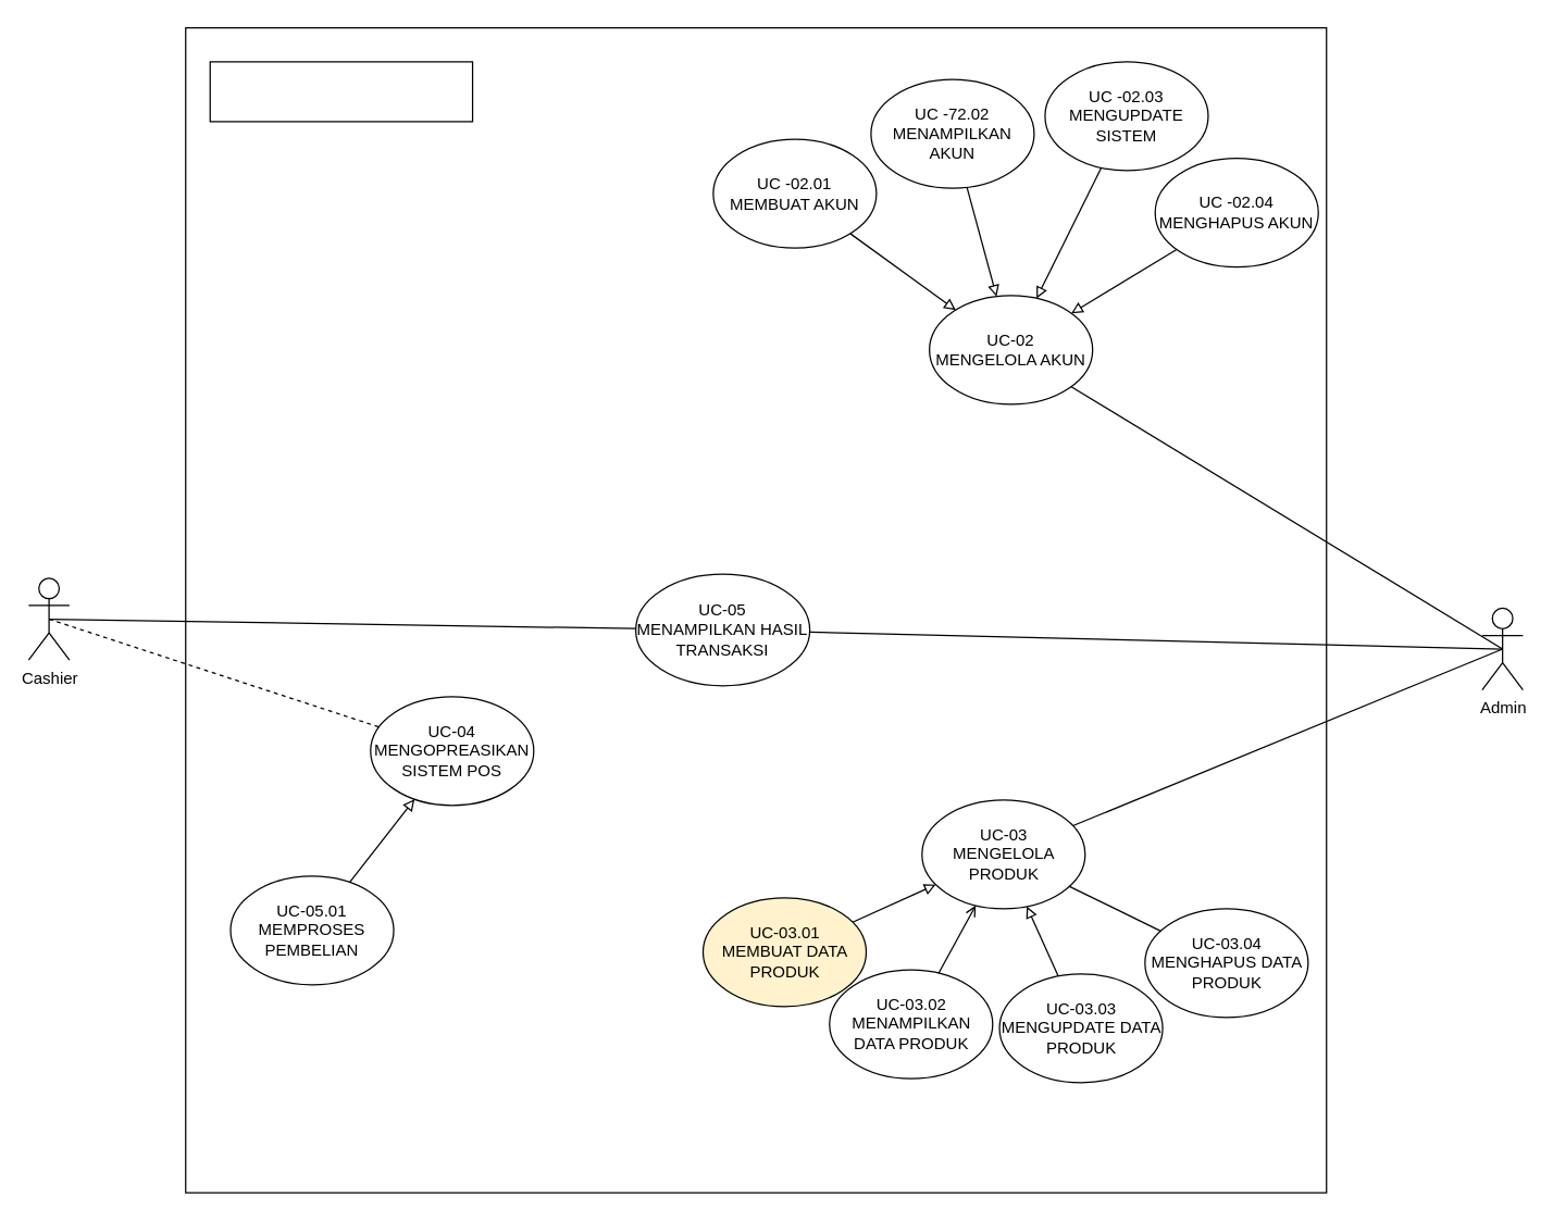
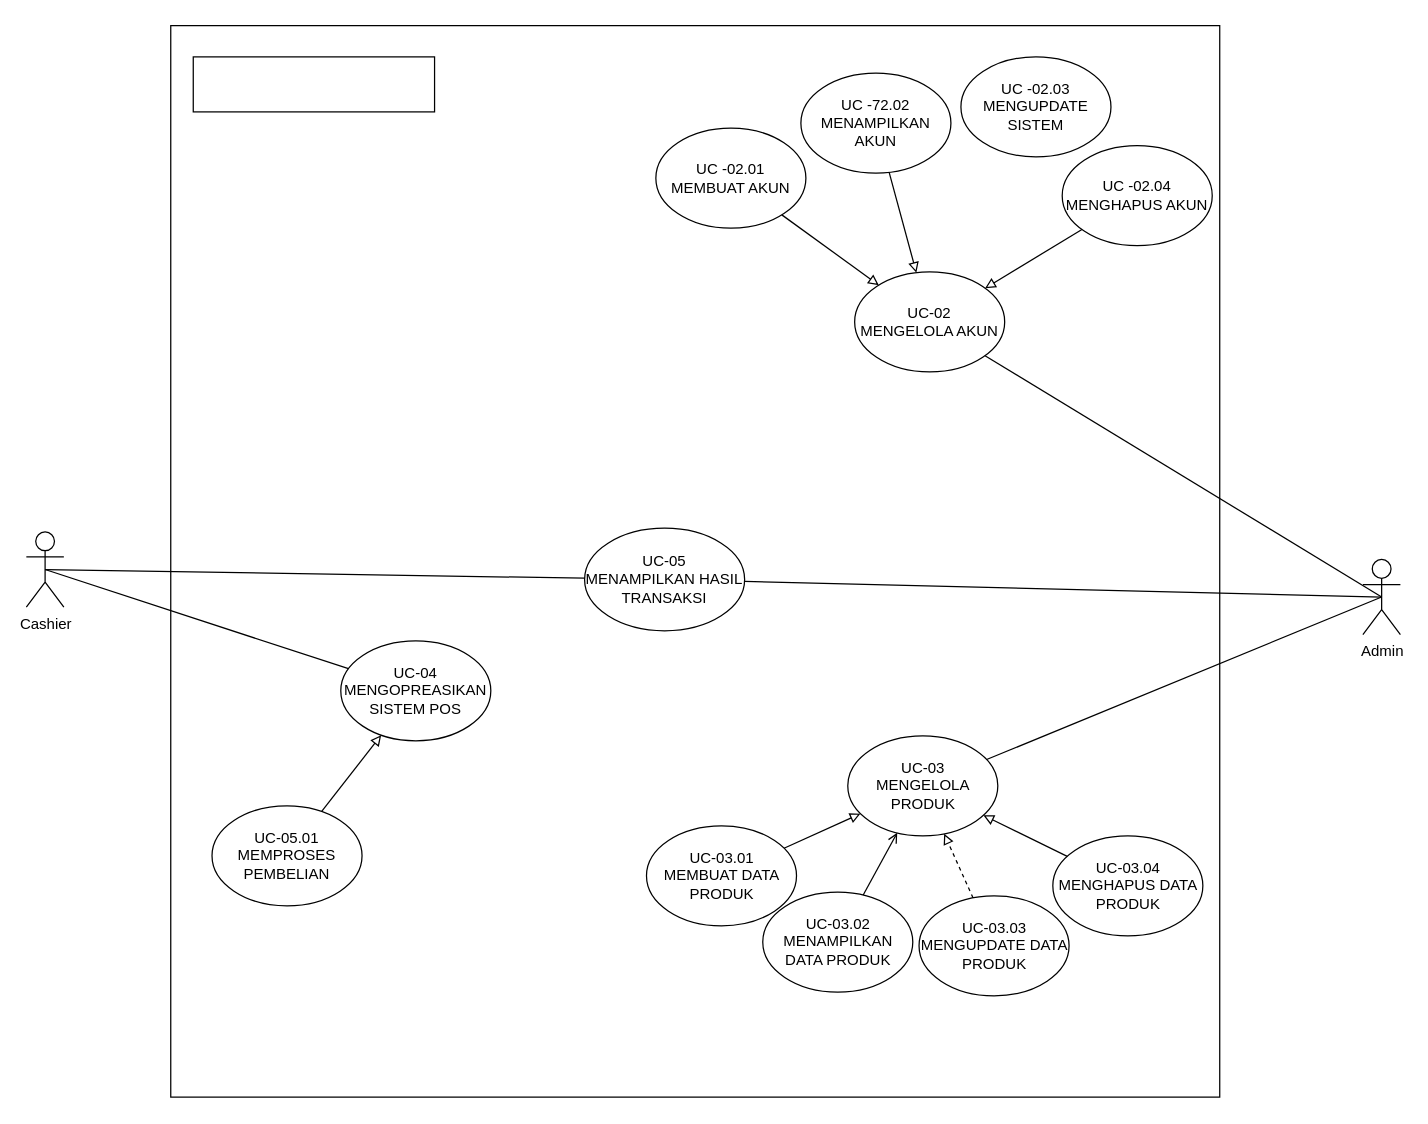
- <mxCell id="25" value="" style="endArrow=block;html=1;rounded=0;endFill=0;" parent="1" source="7" target="5" edge="1"><mxGeometry width="50" height="50" relative="1" as="geometry"><mxPoint x="720.588" y="147.372" as="sourcePoint" /><mxPoint x="742.354" y="227.635" as="targetPoint" /></mxGeometry></mxCell>
- <mxCell id="21" value="" style="endArrow=none;html=1;rounded=0;exitX=0.5;exitY=0.5;exitDx=0;exitDy=0;exitPerimeter=0;dashed=1;" parent="1" source="3" target="16" edge="1"><mxGeometry width="50" height="50" relative="1" as="geometry"><mxPoint x="61" y="580" as="sourcePoint" /><mxPoint x="111" y="530" as="targetPoint" /></mxGeometry></mxCell>
+ <mxCell id="21" value="" style="endArrow=none;html=1;rounded=0;exitX=0.5;exitY=0.5;exitDx=0;exitDy=0;exitPerimeter=0;" parent="1" source="3" target="16" edge="1"><mxGeometry width="50" height="50" relative="1" as="geometry"><mxPoint x="61" y="580" as="sourcePoint" /><mxPoint x="111" y="530" as="targetPoint" /></mxGeometry></mxCell>
- <mxCell id="30" value="" style="endArrow=none;html=1;rounded=0;endFill=0;" parent="1" source="14" target="10" edge="1"><mxGeometry width="50" height="50" relative="1" as="geometry"><mxPoint x="787.675" y="727.605" as="sourcePoint" /><mxPoint x="764.576" y="676.346" as="targetPoint" /></mxGeometry></mxCell>
+ <mxCell id="30" value="" style="endArrow=block;html=1;rounded=0;endFill=0;" parent="1" source="14" target="10" edge="1"><mxGeometry width="50" height="50" relative="1" as="geometry"><mxPoint x="787.675" y="727.605" as="sourcePoint" /><mxPoint x="764.576" y="676.346" as="targetPoint" /></mxGeometry></mxCell>
- <mxCell id="29" value="" style="endArrow=block;html=1;rounded=0;endFill=0;" parent="1" source="13" target="10" edge="1"><mxGeometry width="50" height="50" relative="1" as="geometry"><mxPoint x="699.831" y="725.366" as="sourcePoint" /><mxPoint x="727.044" y="675.603" as="targetPoint" /></mxGeometry></mxCell>
+ <mxCell id="29" value="" style="endArrow=block;html=1;rounded=0;endFill=0;dashed=1;" parent="1" source="13" target="10" edge="1"><mxGeometry width="50" height="50" relative="1" as="geometry"><mxPoint x="699.831" y="725.366" as="sourcePoint" /><mxPoint x="727.044" y="675.603" as="targetPoint" /></mxGeometry></mxCell>
- <mxCell id="11" value="UC-03.01&lt;br&gt;MEMBUAT DATA PRODUK" style="ellipse;whiteSpace=wrap;html=1;fillColor=#fff2cc;" parent="1" vertex="1"><mxGeometry x="516.5" y="660" width="120" height="80" as="geometry" /></mxCell>
+ <mxCell id="11" value="UC-03.01&lt;br&gt;MEMBUAT DATA PRODUK" style="ellipse;whiteSpace=wrap;html=1;" parent="1" vertex="1"><mxGeometry x="516.5" y="660" width="120" height="80" as="geometry" /></mxCell>
